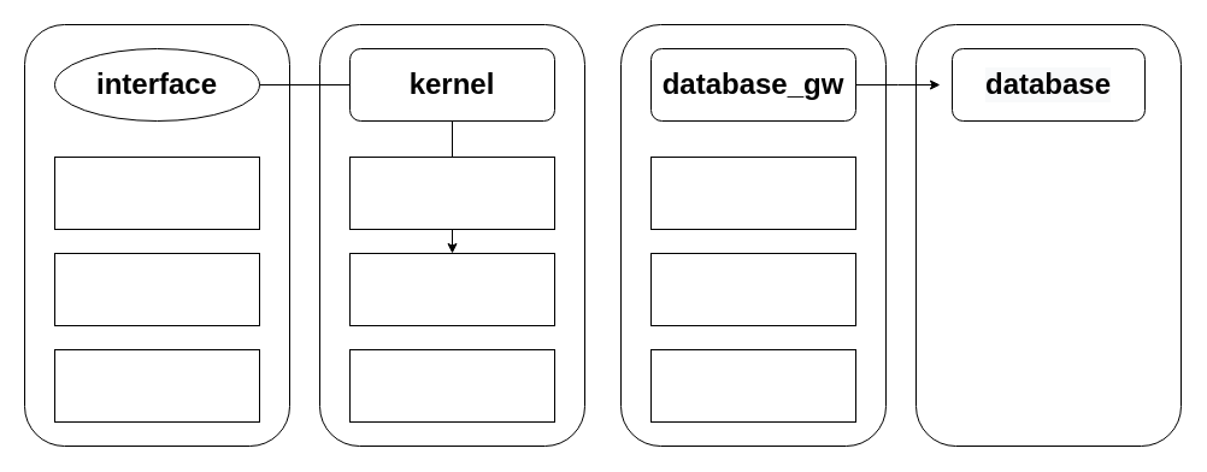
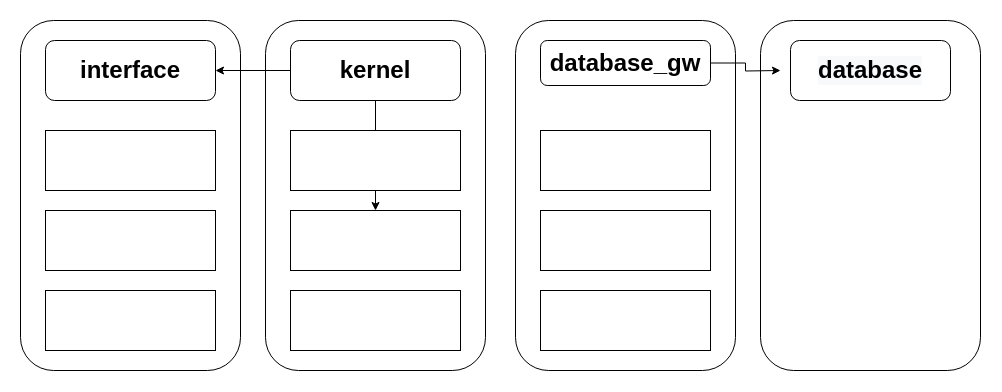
- <mxCell id="2" value="&lt;h1&gt;interface&lt;/h1&gt;" style="ellipse;whiteSpace=wrap;html=1;align=center;" vertex="1" parent="1"><mxGeometry x="45" y="40" width="170" height="60" as="geometry" /></mxCell>
+ <mxCell id="2" value="&lt;h1&gt;interface&lt;/h1&gt;" style="rounded=1;whiteSpace=wrap;html=1;align=center;" vertex="1" parent="1"><mxGeometry x="45" y="40" width="170" height="60" as="geometry" /></mxCell>
- <mxCell id="3" style="edgeStyle=orthogonalEdgeStyle;rounded=0;orthogonalLoop=1;jettySize=auto;html=1;entryX=1;entryY=0.5;entryDx=0;entryDy=0;endArrow=none;" edge="1" parent="1" source="5" target="2"><mxGeometry relative="1" as="geometry" /></mxCell>
+ <mxCell id="3" style="edgeStyle=orthogonalEdgeStyle;rounded=0;orthogonalLoop=1;jettySize=auto;html=1;entryX=1;entryY=0.5;entryDx=0;entryDy=0;" edge="1" parent="1" source="5" target="2"><mxGeometry relative="1" as="geometry" /></mxCell>
- <mxCell id="7" value="&lt;h1&gt;database_gw&lt;/h1&gt;" style="rounded=1;whiteSpace=wrap;html=1;" vertex="1" parent="1"><mxGeometry x="540" y="40" width="170" height="60" as="geometry" /></mxCell>
+ <mxCell id="7" value="&lt;h1&gt;database_gw&lt;/h1&gt;" style="rounded=1;whiteSpace=wrap;html=1;" vertex="1" parent="1"><mxGeometry x="540" y="40" width="170" height="45" as="geometry" /></mxCell>
